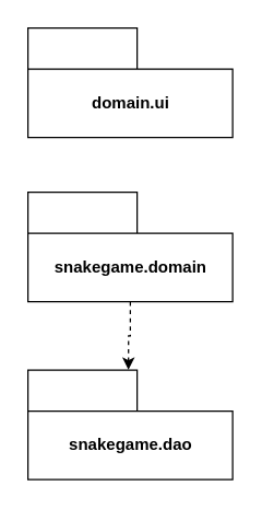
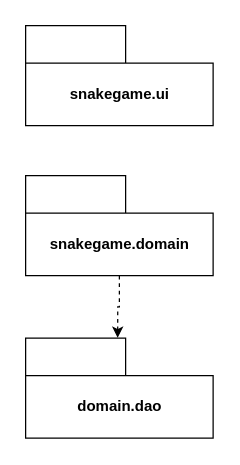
- <mxCell id="2" value="domain.ui" style="shape=folder;fontStyle=1;tabWidth=80;tabHeight=30;tabPosition=left;html=1;boundedLbl=1;" vertex="1" parent="1"><mxGeometry x="20" y="20" width="150" height="80" as="geometry" /></mxCell>
+ <mxCell id="2" value="snakegame.ui" style="shape=folder;fontStyle=1;tabWidth=80;tabHeight=30;tabPosition=left;html=1;boundedLbl=1;" vertex="1" parent="1"><mxGeometry x="20" y="20" width="150" height="80" as="geometry" /></mxCell>
- <mxCell id="5" value="snakegame.dao" style="shape=folder;fontStyle=1;tabWidth=80;tabHeight=30;tabPosition=left;html=1;boundedLbl=1;" vertex="1" parent="1"><mxGeometry x="20" y="270" width="150" height="80" as="geometry" /></mxCell>
+ <mxCell id="5" value="domain.dao" style="shape=folder;fontStyle=1;tabWidth=80;tabHeight=30;tabPosition=left;html=1;boundedLbl=1;" vertex="1" parent="1"><mxGeometry x="20" y="270" width="150" height="80" as="geometry" /></mxCell>
